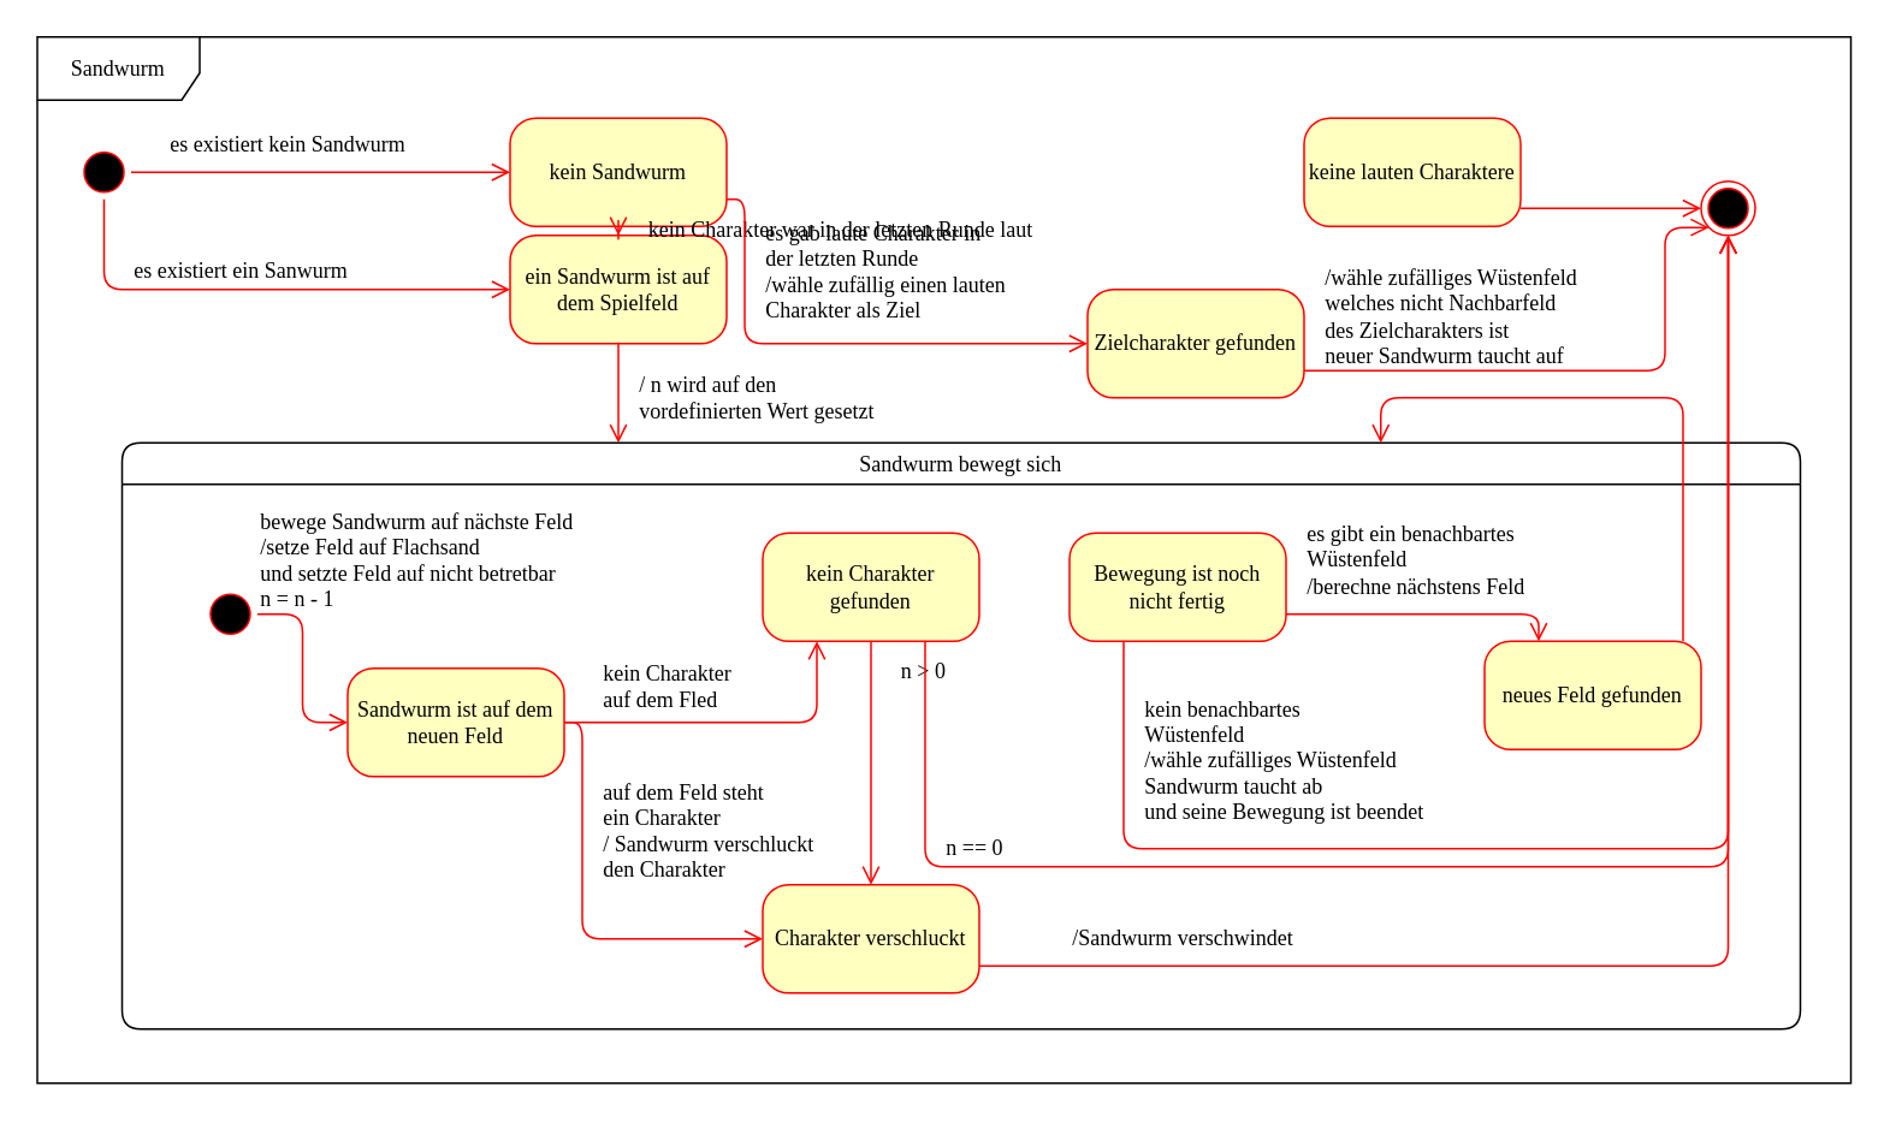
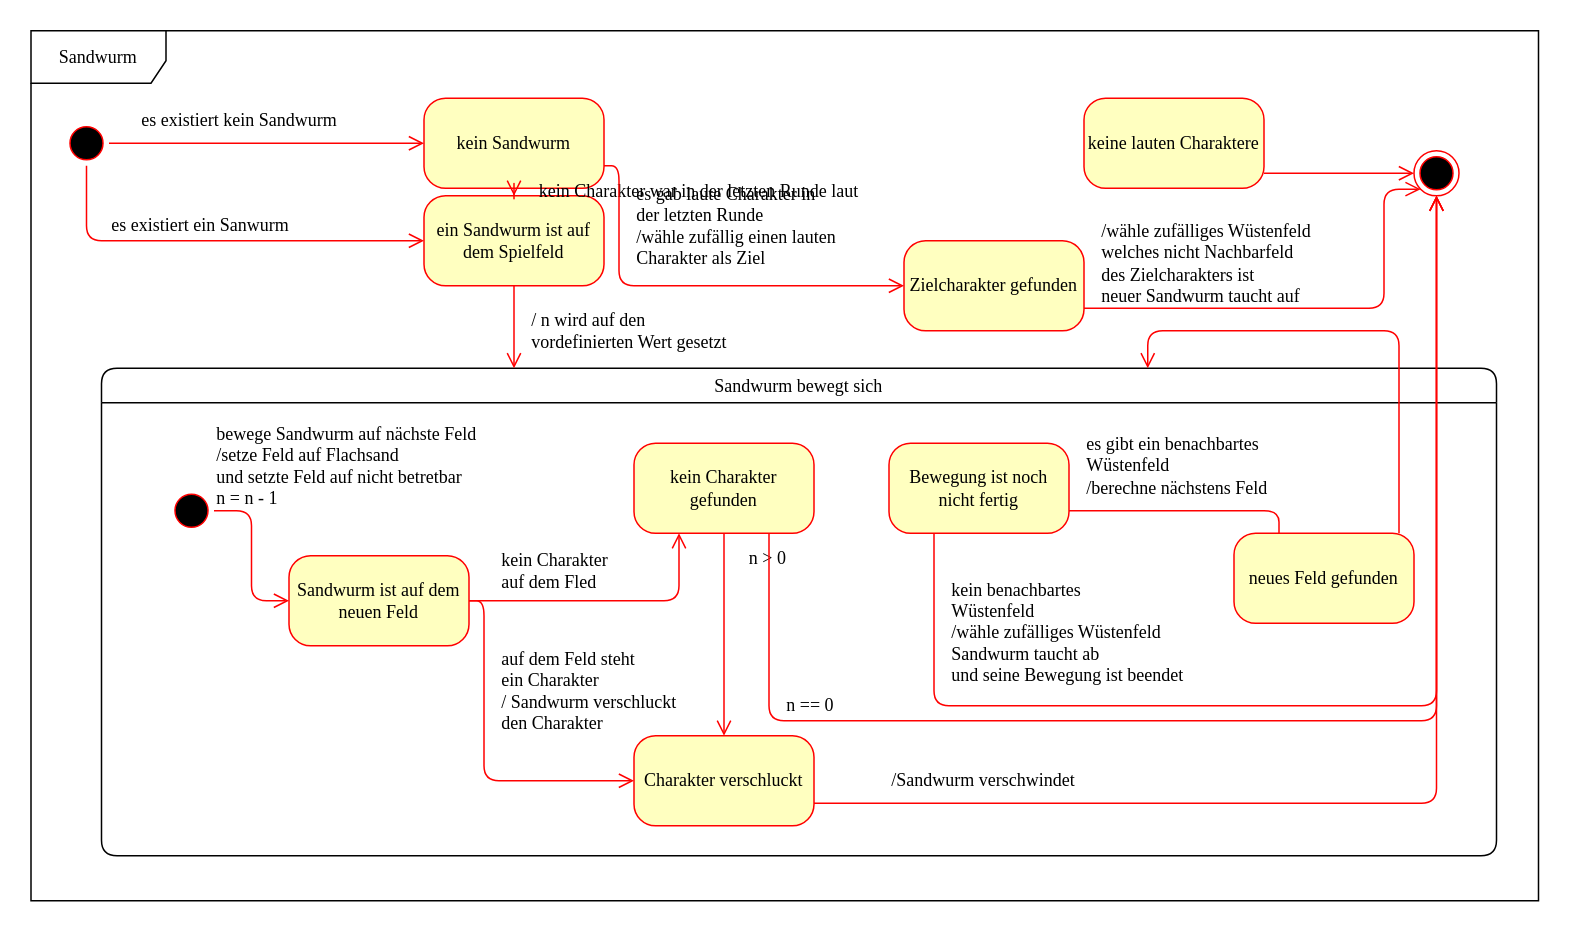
- <mxCell id="17" value="es gibt ein benachbartes&lt;br&gt;Wüstenfeld&lt;br&gt;/berechne nächstens Feld" style="edgeStyle=elbowEdgeStyle;html=1;labelBackgroundColor=none;endArrow=open;endSize=8;strokeColor=#ff0000;fontFamily=Verdana;fontSize=12;align=left;exitX=1;exitY=0.75;exitDx=0;exitDy=0;" parent="7" source="12" target="15" edge="1"><mxGeometry x="-0.871" y="30" relative="1" as="geometry"><Array as="points"><mxPoint x="785" y="115" /></Array><mxPoint as="offset" /></mxGeometry></mxCell>
+ <mxCell id="17" value="es gibt ein benachbartes&lt;br&gt;Wüstenfeld&lt;br&gt;/berechne nächstens Feld" style="edgeStyle=elbowEdgeStyle;html=1;labelBackgroundColor=none;endArrow=none;endSize=8;strokeColor=#ff0000;fontFamily=Verdana;fontSize=12;align=left;exitX=1;exitY=0.75;exitDx=0;exitDy=0;" parent="7" source="12" target="15" edge="1"><mxGeometry x="-0.871" y="30" relative="1" as="geometry"><Array as="points"><mxPoint x="785" y="115" /></Array><mxPoint as="offset" /></mxGeometry></mxCell>
